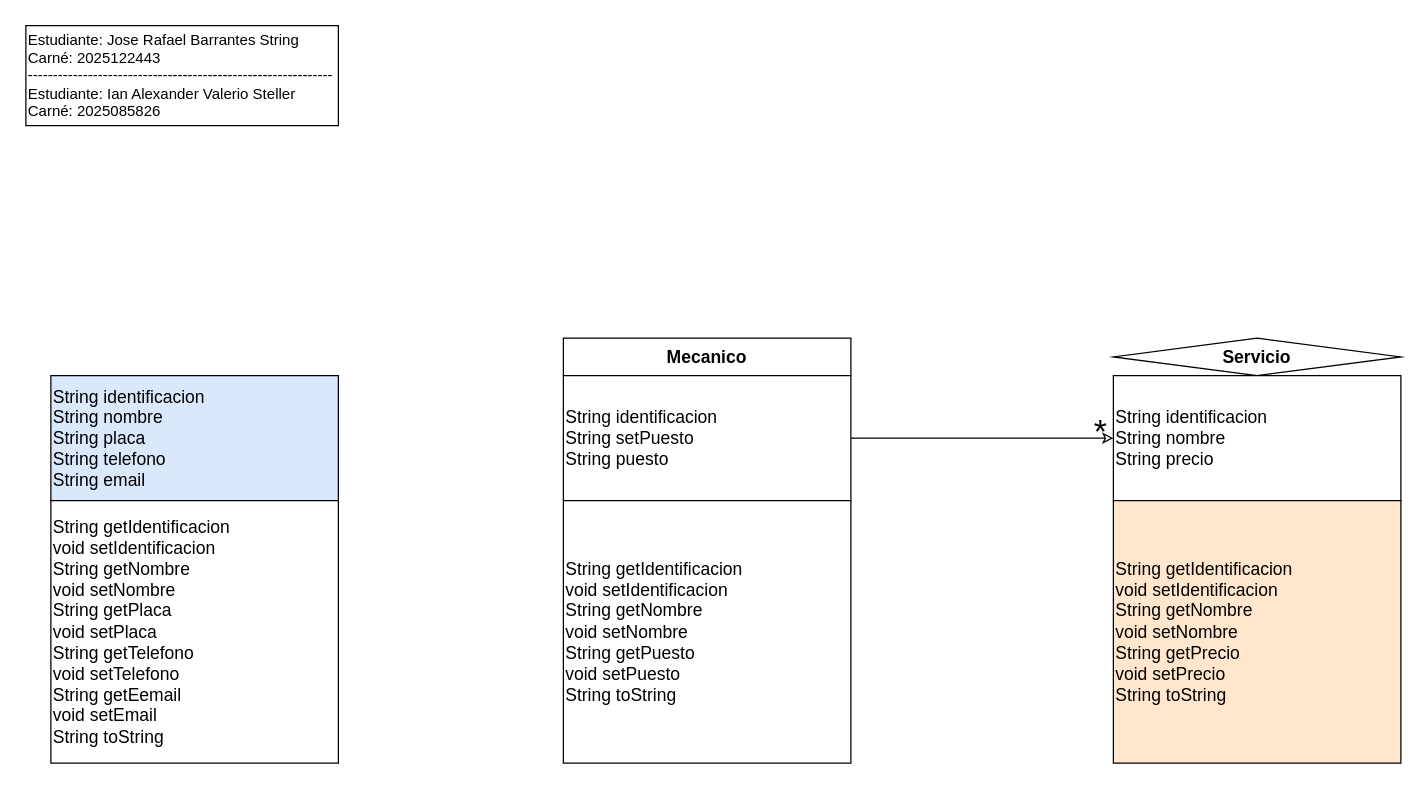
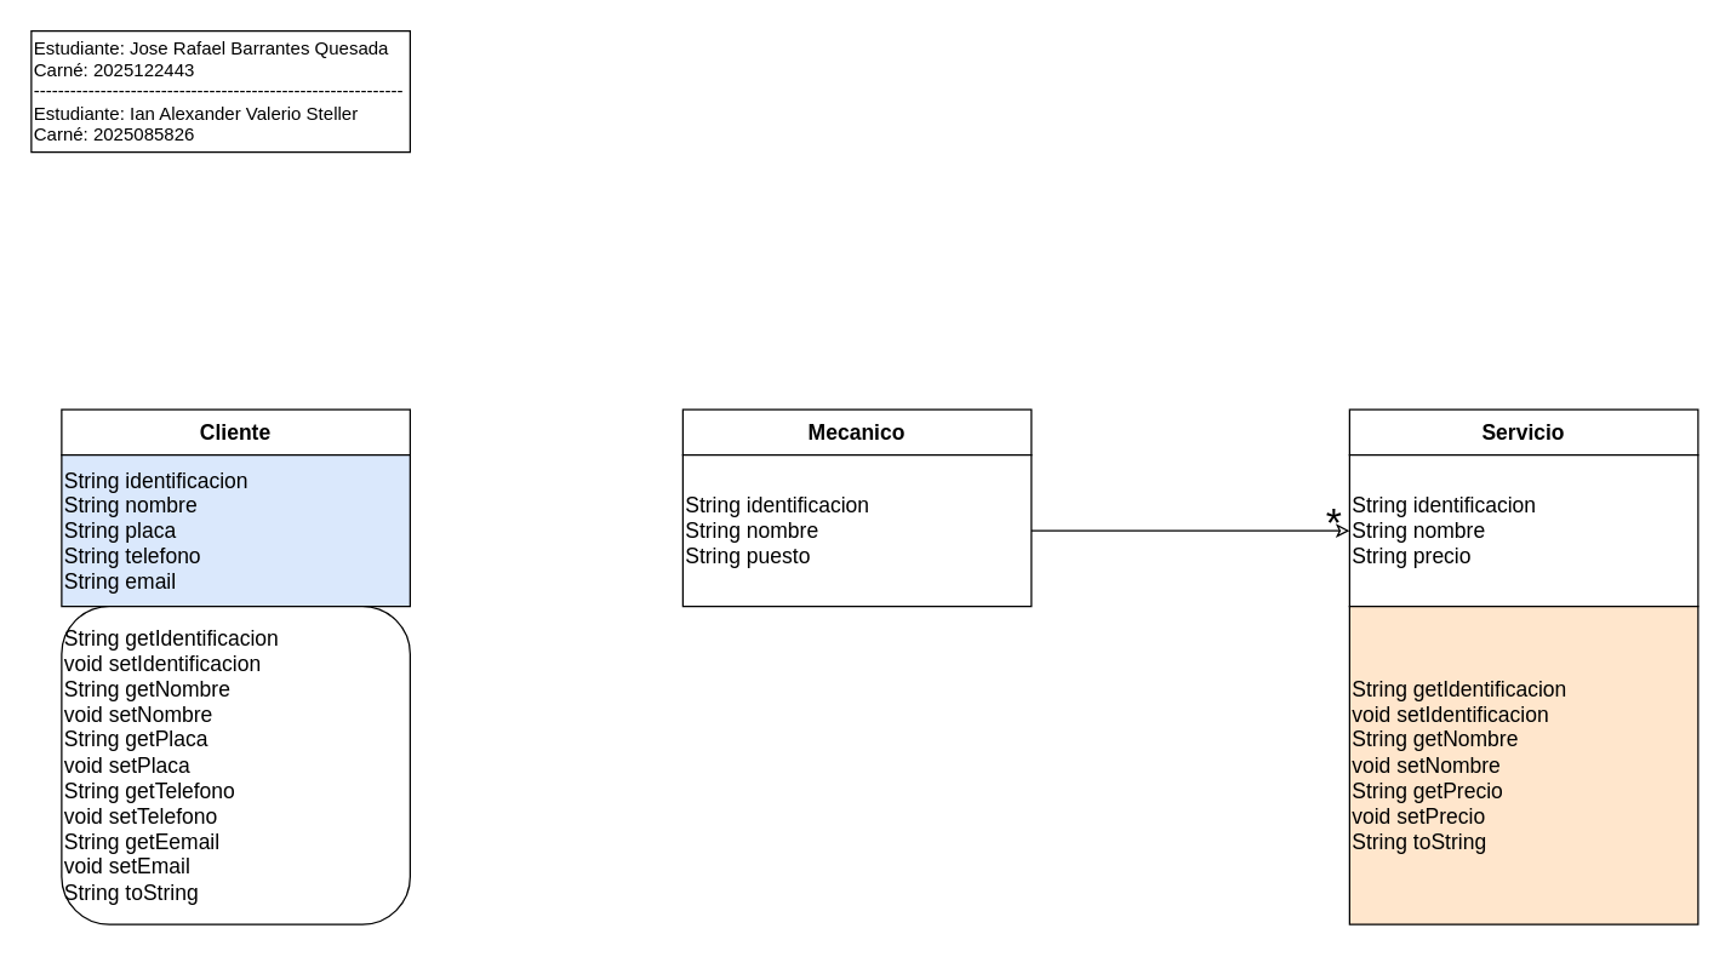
- <mxCell id="13" value="Estudiante: Jose Rafael Barrantes String&lt;div&gt;Carné:&amp;nbsp;2025122443&lt;/div&gt;&lt;div&gt;-------------------------------------------------------------&lt;/div&gt;&lt;div&gt;Estudiante: Ian Alexander Valerio Steller&lt;/div&gt;&lt;div&gt;Carné: 2025085826&lt;/div&gt;" style="rounded=0;whiteSpace=wrap;html=1;align=left;" vertex="1" parent="1"><mxGeometry x="20" y="20" width="250" height="80" as="geometry" /></mxCell>
+ <mxCell id="13" value="Estudiante: Jose Rafael Barrantes Quesada&lt;div&gt;Carné:&amp;nbsp;2025122443&lt;/div&gt;&lt;div&gt;-------------------------------------------------------------&lt;/div&gt;&lt;div&gt;Estudiante: Ian Alexander Valerio Steller&lt;/div&gt;&lt;div&gt;Carné: 2025085826&lt;/div&gt;" style="rounded=0;whiteSpace=wrap;html=1;align=left;" vertex="1" parent="1"><mxGeometry x="20" y="20" width="250" height="80" as="geometry" /></mxCell>
+ <mxCell id="2" value="&lt;font style=&quot;font-size: 14px;&quot;&gt;Cliente&lt;/font&gt;" style="rounded=0;whiteSpace=wrap;html=1;fontStyle=1" parent="1" vertex="1"><mxGeometry x="40" y="270" width="230" height="30" as="geometry" /></mxCell>
- <mxCell id="9" value="&lt;font style=&quot;font-size: 14px;&quot;&gt;Servicio&lt;/font&gt;" style="rhombus;whiteSpace=wrap;html=1;fontStyle=1;" parent="1" vertex="1"><mxGeometry x="890" y="270" width="230" height="30" as="geometry" /></mxCell>
+ <mxCell id="9" value="&lt;font style=&quot;font-size: 14px;&quot;&gt;Servicio&lt;/font&gt;" style="rounded=0;whiteSpace=wrap;html=1;fontStyle=1" parent="1" vertex="1"><mxGeometry x="890" y="270" width="230" height="30" as="geometry" /></mxCell>
- <mxCell id="7" value="&lt;div&gt;&lt;font style=&quot;font-size: 14px;&quot;&gt;String identificacion&lt;/font&gt;&lt;/div&gt;&lt;div&gt;&lt;font style=&quot;font-size: 14px;&quot;&gt;String setPuesto&lt;/font&gt;&lt;/div&gt;&lt;div&gt;&lt;font style=&quot;font-size: 14px;&quot;&gt;String puesto&lt;/font&gt;&lt;/div&gt;" style="rounded=0;whiteSpace=wrap;html=1;align=left;" parent="1" vertex="1"><mxGeometry x="450" y="300" width="230" height="100" as="geometry" /></mxCell>
+ <mxCell id="7" value="&lt;div&gt;&lt;font style=&quot;font-size: 14px;&quot;&gt;String identificacion&lt;/font&gt;&lt;/div&gt;&lt;div&gt;&lt;font style=&quot;font-size: 14px;&quot;&gt;String nombre&lt;/font&gt;&lt;/div&gt;&lt;div&gt;&lt;font style=&quot;font-size: 14px;&quot;&gt;String puesto&lt;/font&gt;&lt;/div&gt;" style="rounded=0;whiteSpace=wrap;html=1;align=left;" parent="1" vertex="1"><mxGeometry x="450" y="300" width="230" height="100" as="geometry" /></mxCell>
- <mxCell id="4" value="&lt;div&gt;&lt;font style=&quot;font-size: 14px;&quot;&gt;String getIdentificacion&lt;/font&gt;&lt;/div&gt;&lt;div&gt;&lt;font style=&quot;font-size: 14px;&quot;&gt;void setIdentificacion&lt;/font&gt;&lt;/div&gt;&lt;div&gt;&lt;font style=&quot;font-size: 14px;&quot;&gt;String getNombre&lt;/font&gt;&lt;/div&gt;&lt;div&gt;&lt;font style=&quot;font-size: 14px;&quot;&gt;void setNombre&lt;/font&gt;&lt;/div&gt;&lt;div&gt;&lt;font style=&quot;font-size: 14px;&quot;&gt;String getPlaca&lt;/font&gt;&lt;/div&gt;&lt;div&gt;&lt;font style=&quot;font-size: 14px;&quot;&gt;void setPlaca&lt;/font&gt;&lt;/div&gt;&lt;div&gt;&lt;font style=&quot;font-size: 14px;&quot;&gt;String getTelefono&lt;/font&gt;&lt;/div&gt;&lt;div&gt;&lt;font style=&quot;font-size: 14px;&quot;&gt;void setTelefono&lt;/font&gt;&lt;/div&gt;&lt;div&gt;&lt;font style=&quot;font-size: 14px;&quot;&gt;String getEemail&lt;/font&gt;&lt;/div&gt;&lt;div&gt;&lt;font style=&quot;font-size: 14px;&quot;&gt;void setEmail&lt;/font&gt;&lt;/div&gt;&lt;div&gt;&lt;font style=&quot;font-size: 14px;&quot;&gt;String toString&lt;/font&gt;&lt;/div&gt;" style="rounded=0;whiteSpace=wrap;html=1;align=left;" parent="1" vertex="1"><mxGeometry x="40" y="400" width="230" height="210" as="geometry" /></mxCell>
+ <mxCell id="4" value="&lt;div&gt;&lt;font style=&quot;font-size: 14px;&quot;&gt;String getIdentificacion&lt;/font&gt;&lt;/div&gt;&lt;div&gt;&lt;font style=&quot;font-size: 14px;&quot;&gt;void setIdentificacion&lt;/font&gt;&lt;/div&gt;&lt;div&gt;&lt;font style=&quot;font-size: 14px;&quot;&gt;String getNombre&lt;/font&gt;&lt;/div&gt;&lt;div&gt;&lt;font style=&quot;font-size: 14px;&quot;&gt;void setNombre&lt;/font&gt;&lt;/div&gt;&lt;div&gt;&lt;font style=&quot;font-size: 14px;&quot;&gt;String getPlaca&lt;/font&gt;&lt;/div&gt;&lt;div&gt;&lt;font style=&quot;font-size: 14px;&quot;&gt;void setPlaca&lt;/font&gt;&lt;/div&gt;&lt;div&gt;&lt;font style=&quot;font-size: 14px;&quot;&gt;String getTelefono&lt;/font&gt;&lt;/div&gt;&lt;div&gt;&lt;font style=&quot;font-size: 14px;&quot;&gt;void setTelefono&lt;/font&gt;&lt;/div&gt;&lt;div&gt;&lt;font style=&quot;font-size: 14px;&quot;&gt;String getEemail&lt;/font&gt;&lt;/div&gt;&lt;div&gt;&lt;font style=&quot;font-size: 14px;&quot;&gt;void setEmail&lt;/font&gt;&lt;/div&gt;&lt;div&gt;&lt;font style=&quot;font-size: 14px;&quot;&gt;String toString&lt;/font&gt;&lt;/div&gt;" style="whiteSpace=wrap;html=1;align=left;rounded=1;" parent="1" vertex="1"><mxGeometry x="40" y="400" width="230" height="210" as="geometry" /></mxCell>
- <mxCell id="8" value="&lt;div&gt;&lt;font style=&quot;font-size: 14px;&quot;&gt;String getIdentificacion&lt;/font&gt;&lt;/div&gt;&lt;div&gt;&lt;font style=&quot;font-size: 14px;&quot;&gt;void setIdentificacion&lt;/font&gt;&lt;/div&gt;&lt;div&gt;&lt;font style=&quot;font-size: 14px;&quot;&gt;String getNombre&lt;/font&gt;&lt;/div&gt;&lt;div&gt;&lt;font style=&quot;font-size: 14px;&quot;&gt;void setNombre&lt;/font&gt;&lt;/div&gt;&lt;div&gt;&lt;font style=&quot;font-size: 14px;&quot;&gt;String getPuesto&lt;/font&gt;&lt;/div&gt;&lt;div&gt;&lt;font style=&quot;font-size: 14px;&quot;&gt;void setPuesto&lt;/font&gt;&lt;/div&gt;&lt;div&gt;&lt;font style=&quot;font-size: 14px;&quot;&gt;String toString&lt;/font&gt;&lt;/div&gt;" style="rounded=0;whiteSpace=wrap;html=1;align=left;" parent="1" vertex="1"><mxGeometry x="450" y="400" width="230" height="210" as="geometry" /></mxCell>
